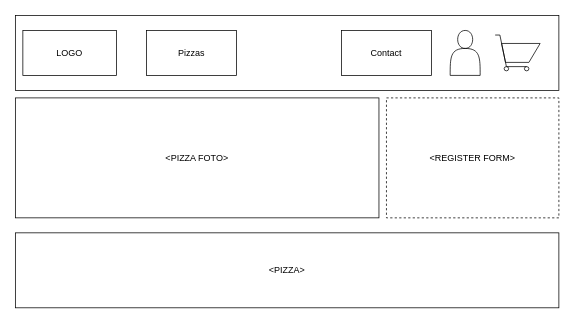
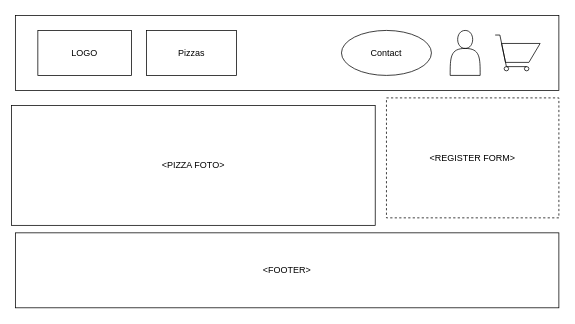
- <mxCell id="5" value="LOGO" style="rounded=0;whiteSpace=wrap;html=1;" vertex="1" parent="1"><mxGeometry x="30" y="40" width="125" height="60" as="geometry" /></mxCell>
+ <mxCell id="5" value="LOGO" style="rounded=0;whiteSpace=wrap;html=1;" vertex="1" parent="1"><mxGeometry x="50" y="40" width="125" height="60" as="geometry" /></mxCell>
- <mxCell id="9" value="Contact" style="rounded=0;whiteSpace=wrap;html=1;" vertex="1" parent="1"><mxGeometry x="455" y="40" width="120" height="60" as="geometry" /></mxCell>
+ <mxCell id="9" value="Contact" style="ellipse;whiteSpace=wrap;html=1;" vertex="1" parent="1"><mxGeometry x="455" y="40" width="120" height="60" as="geometry" /></mxCell>
- <mxCell id="7" value="&amp;lt;PIZZA FOTO&amp;gt;" style="rounded=0;whiteSpace=wrap;html=1;strokeColor=default;strokeWidth=1;" vertex="1" parent="1"><mxGeometry x="20" y="130" width="485" height="160" as="geometry" /></mxCell>
+ <mxCell id="7" value="&amp;lt;PIZZA FOTO&amp;gt;" style="rounded=0;whiteSpace=wrap;html=1;strokeColor=default;strokeWidth=1;" vertex="1" parent="1"><mxGeometry x="15" y="140" width="485" height="160" as="geometry" /></mxCell>
- <mxCell id="8" value="&amp;lt;PIZZA&amp;gt;" style="rounded=0;whiteSpace=wrap;html=1;" vertex="1" parent="1"><mxGeometry x="20" y="310" width="725" height="100" as="geometry" /></mxCell>
+ <mxCell id="8" value="&amp;lt;FOOTER&amp;gt;" style="rounded=0;whiteSpace=wrap;html=1;" vertex="1" parent="1"><mxGeometry x="20" y="310" width="725" height="100" as="geometry" /></mxCell>
